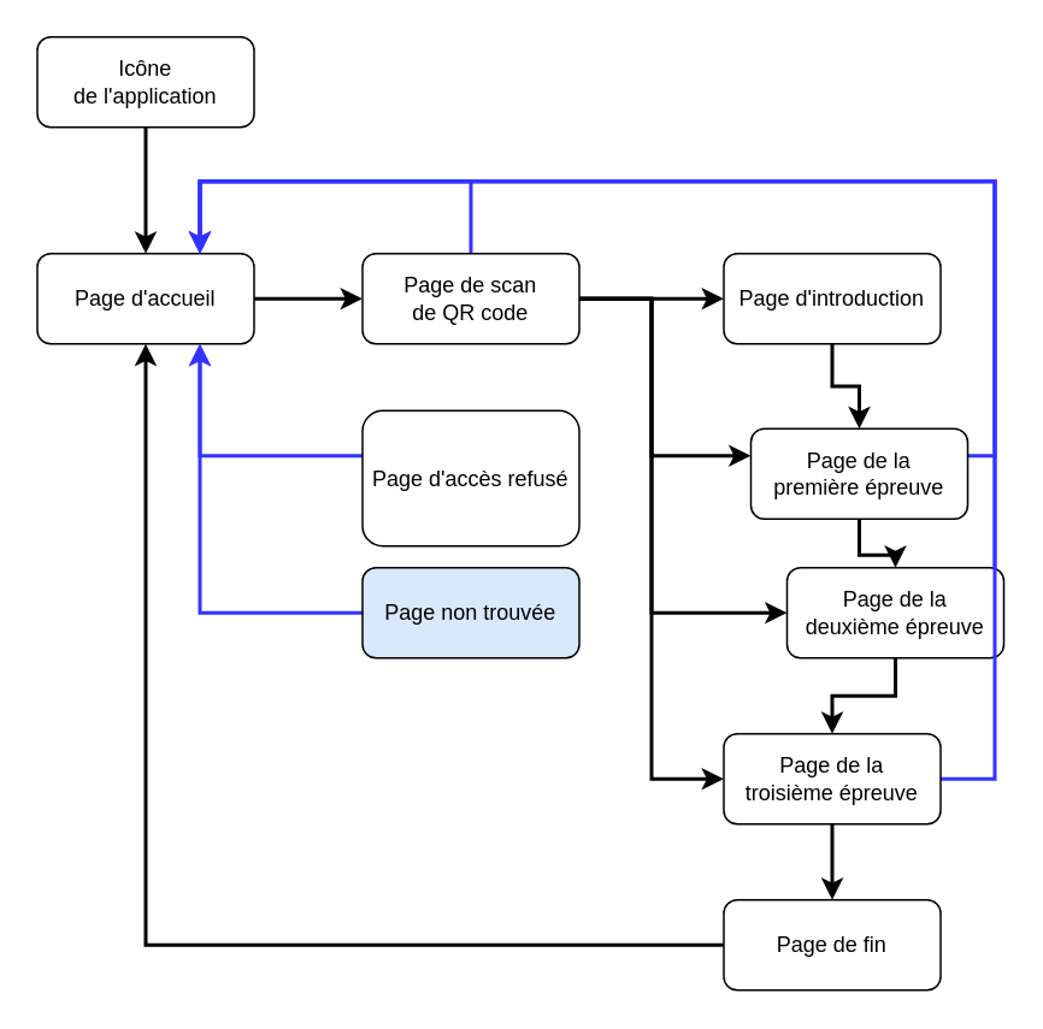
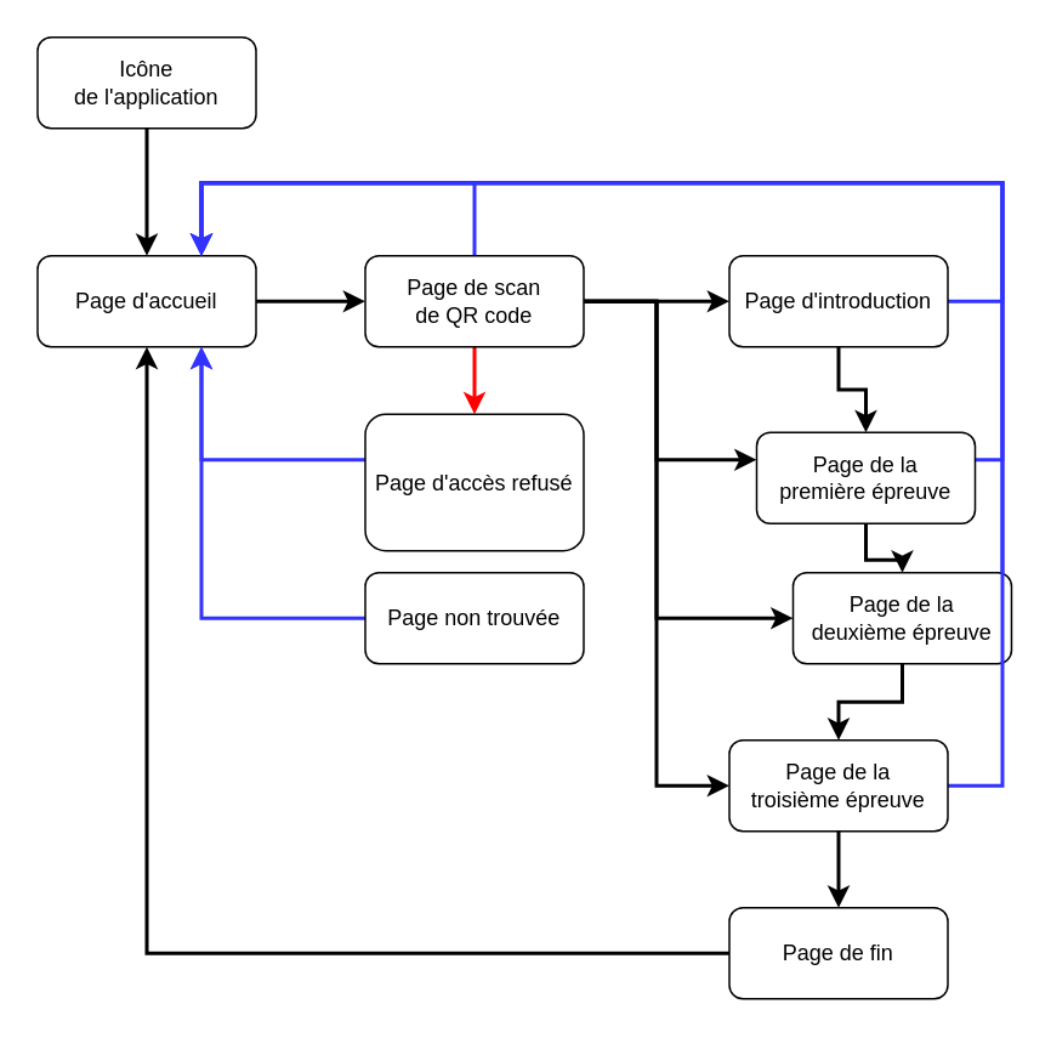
+ <mxCell id="14" style="edgeStyle=orthogonalEdgeStyle;rounded=0;orthogonalLoop=1;jettySize=auto;html=1;strokeColor=#3333FF;strokeWidth=2;" edge="1" parent="1" source="15" target="5"><mxGeometry relative="1" as="geometry"><Array as="points"><mxPoint x="550" y="165" /><mxPoint x="550" y="100" /><mxPoint x="110" y="100" /></Array></mxGeometry></mxCell>
+ <mxCell id="11" style="edgeStyle=orthogonalEdgeStyle;rounded=0;orthogonalLoop=1;jettySize=auto;html=1;strokeColor=#FF0000;strokeWidth=2;" edge="1" parent="1" source="12" target="25"><mxGeometry relative="1" as="geometry" /></mxCell>
- <mxCell id="27" value="Page non trouvée" style="rounded=1;whiteSpace=wrap;html=1;fillColor=#dae8fc;" vertex="1" parent="1"><mxGeometry x="200" y="314" width="120" height="50" as="geometry" /></mxCell>
+ <mxCell id="27" value="Page non trouvée" style="rounded=1;whiteSpace=wrap;html=1;" vertex="1" parent="1"><mxGeometry x="200" y="314" width="120" height="50" as="geometry" /></mxCell>
